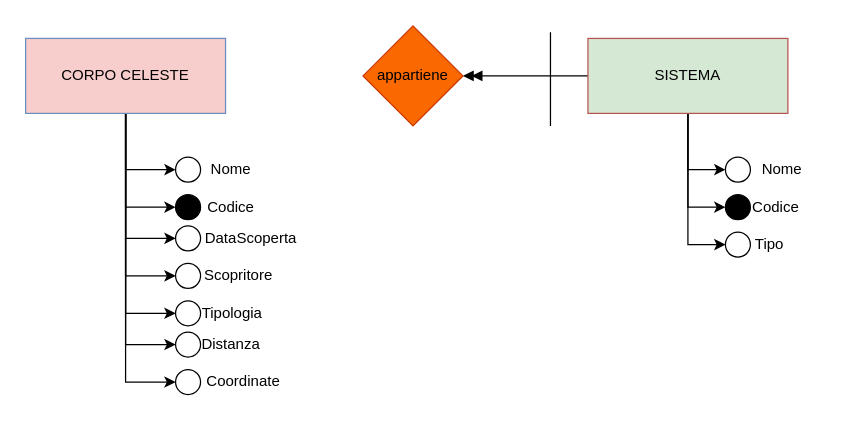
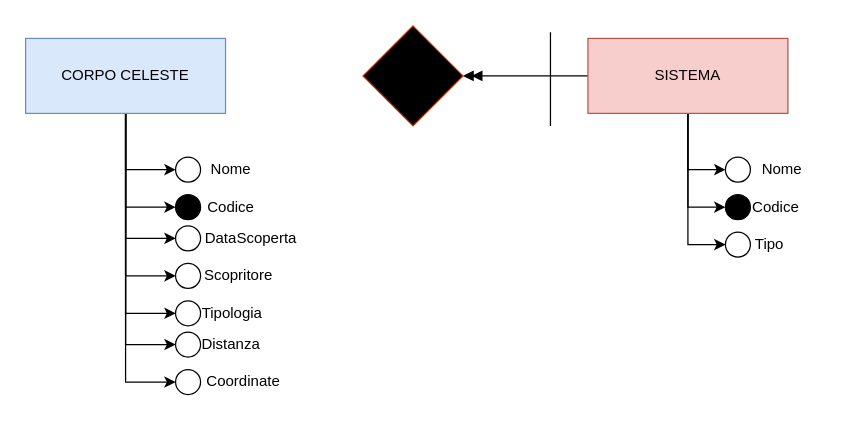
- <mxCell id="9" value="CORPO CELESTE" style="rounded=0;whiteSpace=wrap;html=1;fillColor=#f8cecc;strokeColor=#6c8ebf;" vertex="1" parent="1"><mxGeometry x="20" y="30" width="160" height="60" as="geometry" /></mxCell>
+ <mxCell id="9" value="CORPO CELESTE" style="rounded=0;whiteSpace=wrap;html=1;fillColor=#dae8fc;strokeColor=#6c8ebf;" vertex="1" parent="1"><mxGeometry x="20" y="30" width="160" height="60" as="geometry" /></mxCell>
- <mxCell id="29" value="appartiene" style="rhombus;whiteSpace=wrap;html=1;fillColor=#fa6800;strokeColor=#C73500;fontColor=#000000;" vertex="1" parent="1"><mxGeometry x="290" y="20" width="80" height="80" as="geometry" /></mxCell>
+ <mxCell id="29" value="appartiene" style="rhombus;whiteSpace=wrap;html=1;fillColor=#000000;strokeColor=#C73500;fontColor=#000000;" vertex="1" parent="1"><mxGeometry x="290" y="20" width="80" height="80" as="geometry" /></mxCell>
- <mxCell id="14" value="SISTEMA" style="rounded=0;whiteSpace=wrap;html=1;fillColor=#d5e8d4;strokeColor=#b85450;" vertex="1" parent="1"><mxGeometry x="470" y="30" width="160" height="60" as="geometry" /></mxCell>
+ <mxCell id="14" value="SISTEMA" style="rounded=0;whiteSpace=wrap;html=1;fillColor=#f8cecc;strokeColor=#b85450;" vertex="1" parent="1"><mxGeometry x="470" y="30" width="160" height="60" as="geometry" /></mxCell>
